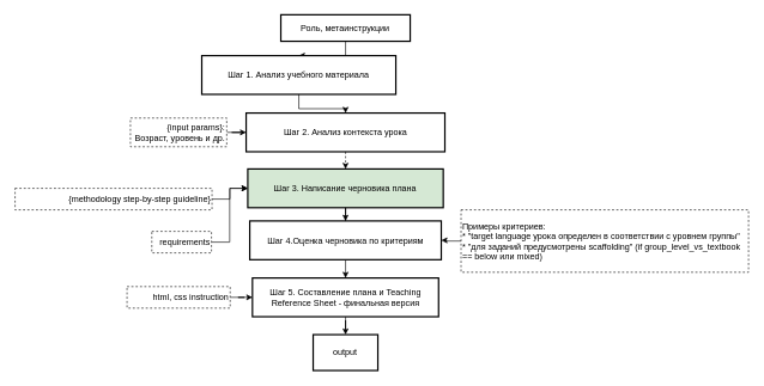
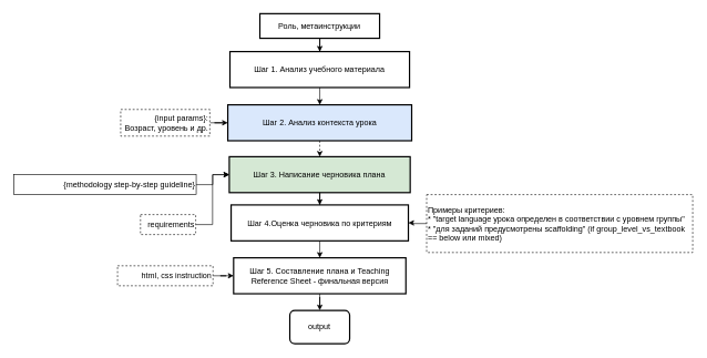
- <mxCell id="6" value="Шаг 1. Анализ учебного материала" style="whiteSpace=wrap;strokeWidth=2;" vertex="1" parent="1"><mxGeometry x="280.25" y="77" width="270" height="54" as="geometry" /></mxCell>
+ <mxCell id="6" value="Шаг 1. Анализ учебного материала" style="whiteSpace=wrap;strokeWidth=2;" vertex="1" parent="1"><mxGeometry x="345.25" y="77" width="270" height="54" as="geometry" /></mxCell>
- <mxCell id="8" value="Шаг 2. Анализ контекста урока" style="whiteSpace=wrap;strokeWidth=2;" vertex="1" parent="1"><mxGeometry x="342" y="157" width="276.5" height="54" as="geometry" /></mxCell>
+ <mxCell id="8" value="Шаг 2. Анализ контекста урока" style="whiteSpace=wrap;strokeWidth=2;fillColor=#dae8fc;" vertex="1" parent="1"><mxGeometry x="342" y="157" width="276.5" height="54" as="geometry" /></mxCell>
- <mxCell id="23" value="{methodology step-by-step guideline}" style="whiteSpace=wrap;strokeWidth=1;dashed=1;align=right;" vertex="1" parent="1"><mxGeometry x="20.5" y="262" width="274" height="30" as="geometry" /></mxCell>
+ <mxCell id="23" value="{methodology step-by-step guideline}" style="whiteSpace=wrap;strokeWidth=1;dashed=0;align=right;" vertex="1" parent="1"><mxGeometry x="20.5" y="262" width="274" height="30" as="geometry" /></mxCell>
- <mxCell id="24" value="output" style="whiteSpace=wrap;strokeWidth=2;" vertex="1" parent="1"><mxGeometry x="435.25" y="466" width="90" height="50" as="geometry" /></mxCell>
+ <mxCell id="24" value="output" style="whiteSpace=wrap;strokeWidth=2;rounded=1;" vertex="1" parent="1"><mxGeometry x="435.25" y="466" width="90" height="50" as="geometry" /></mxCell>
